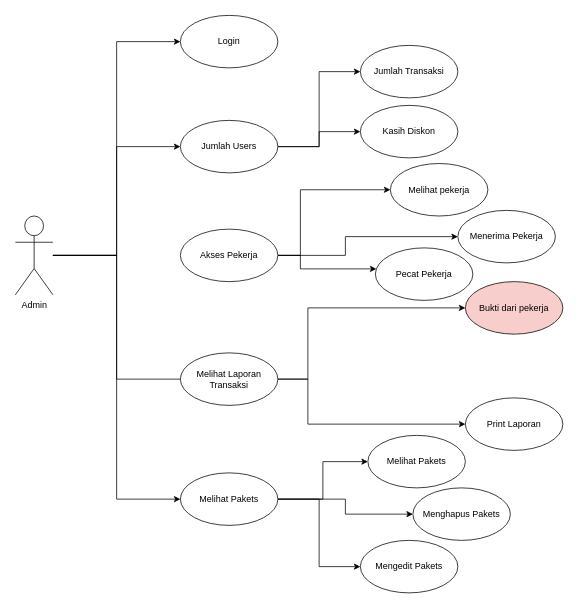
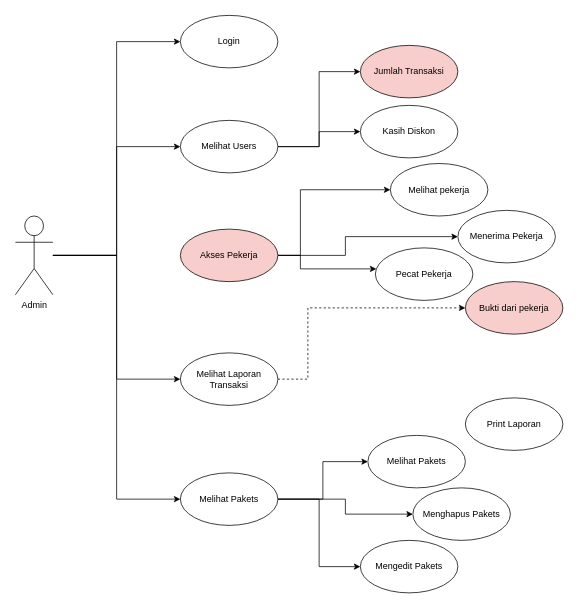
- <mxCell id="29" value="Jumlah Transaksi" style="ellipse;whiteSpace=wrap;html=1;" vertex="1" parent="1"><mxGeometry x="480" y="60" width="130" height="70" as="geometry" /></mxCell>
+ <mxCell id="29" value="Jumlah Transaksi" style="ellipse;whiteSpace=wrap;html=1;fillColor=#f8cecc;" vertex="1" parent="1"><mxGeometry x="480" y="60" width="130" height="70" as="geometry" /></mxCell>
- <mxCell id="10" value="Jumlah Users" style="ellipse;whiteSpace=wrap;html=1;" parent="1" vertex="1"><mxGeometry x="240" y="160" width="130" height="70" as="geometry" /></mxCell>
+ <mxCell id="10" value="Melihat Users" style="ellipse;whiteSpace=wrap;html=1;" parent="1" vertex="1"><mxGeometry x="240" y="160" width="130" height="70" as="geometry" /></mxCell>
- <mxCell id="14" value="Akses Pekerja" style="ellipse;whiteSpace=wrap;html=1;" parent="1" vertex="1"><mxGeometry x="240" y="305" width="130" height="70" as="geometry" /></mxCell>
+ <mxCell id="14" value="Akses Pekerja" style="ellipse;whiteSpace=wrap;html=1;fillColor=#f8cecc;" parent="1" vertex="1"><mxGeometry x="240" y="305" width="130" height="70" as="geometry" /></mxCell>
- <mxCell id="15" style="edgeStyle=orthogonalEdgeStyle;rounded=0;orthogonalLoop=1;jettySize=auto;html=1;entryX=0;entryY=0.5;entryDx=0;entryDy=0;" parent="1" source="17" target="26" edge="1"><mxGeometry relative="1" as="geometry"><Array as="points"><mxPoint x="410" y="505" /><mxPoint x="410" y="410" /></Array></mxGeometry></mxCell>
+ <mxCell id="15" style="edgeStyle=orthogonalEdgeStyle;rounded=0;orthogonalLoop=1;jettySize=auto;html=1;entryX=0;entryY=0.5;entryDx=0;entryDy=0;dashed=1;" parent="1" source="17" target="26" edge="1"><mxGeometry relative="1" as="geometry"><Array as="points"><mxPoint x="410" y="505" /><mxPoint x="410" y="410" /></Array></mxGeometry></mxCell>
- <mxCell id="4" style="edgeStyle=orthogonalEdgeStyle;rounded=0;orthogonalLoop=1;jettySize=auto;html=1;entryX=0;entryY=0.5;entryDx=0;entryDy=0;endArrow=none;" parent="1" source="6" target="17" edge="1"><mxGeometry relative="1" as="geometry" /></mxCell>
+ <mxCell id="4" style="edgeStyle=orthogonalEdgeStyle;rounded=0;orthogonalLoop=1;jettySize=auto;html=1;entryX=0;entryY=0.5;entryDx=0;entryDy=0;" parent="1" source="6" target="17" edge="1"><mxGeometry relative="1" as="geometry" /></mxCell>
- <mxCell id="16" style="edgeStyle=orthogonalEdgeStyle;rounded=0;orthogonalLoop=1;jettySize=auto;html=1;entryX=0;entryY=0.5;entryDx=0;entryDy=0;" edge="1" parent="1" source="17" target="28"><mxGeometry relative="1" as="geometry"><Array as="points"><mxPoint x="410" y="505" /><mxPoint x="410" y="565" /></Array></mxGeometry></mxCell>
